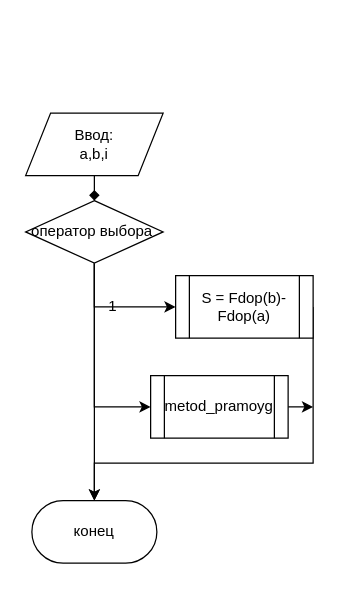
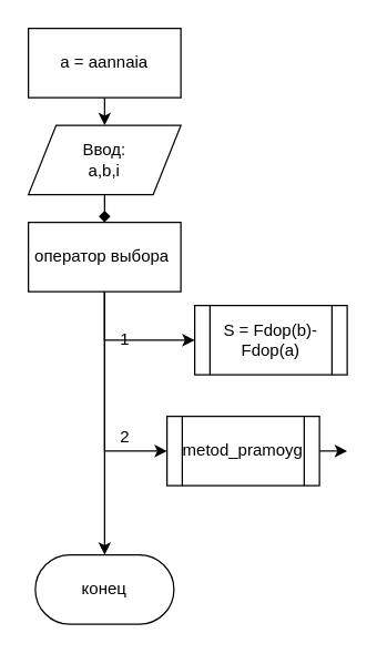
+ <mxCell id="3" value="a =&amp;nbsp;aannaia" style="rounded=0;whiteSpace=wrap;html=1;" parent="1" vertex="1"><mxGeometry x="20" y="20" width="110" height="50" as="geometry" /></mxCell>
+ <mxCell id="2" style="edgeStyle=orthogonalEdgeStyle;rounded=0;orthogonalLoop=1;jettySize=auto;html=1;exitX=0.5;exitY=1;exitDx=0;exitDy=0;entryX=0.5;entryY=0;entryDx=0;entryDy=0;" parent="1" source="3" target="5" edge="1"><mxGeometry relative="1" as="geometry"><mxPoint x="70" y="110" as="targetPoint" /></mxGeometry></mxCell>
- <mxCell id="9" value="оператор выбора&amp;nbsp;" style="rhombus;whiteSpace=wrap;html=1;" parent="1" vertex="1"><mxGeometry x="20" y="160" width="110" height="50" as="geometry" /></mxCell>
+ <mxCell id="9" value="оператор выбора&amp;nbsp;" style="whiteSpace=wrap;html=1;rounded=0;" parent="1" vertex="1"><mxGeometry x="20" y="160" width="110" height="50" as="geometry" /></mxCell>
+ <mxCell id="15" value="2" style="text;html=1;strokeColor=none;fillColor=none;align=center;verticalAlign=middle;whiteSpace=wrap;rounded=0;" parent="1" vertex="1"><mxGeometry x="60" y="300" width="60" height="30" as="geometry" /></mxCell>
- <mxCell id="10" style="edgeStyle=orthogonalEdgeStyle;rounded=0;orthogonalLoop=1;jettySize=auto;html=1;exitX=1;exitY=0.5;exitDx=0;exitDy=0;" parent="1" source="11" target="16" edge="1"><mxGeometry relative="1" as="geometry"><Array as="points"><mxPoint x="250" y="255" /><mxPoint x="250" y="370" /><mxPoint x="75" y="370" /></Array></mxGeometry></mxCell>
